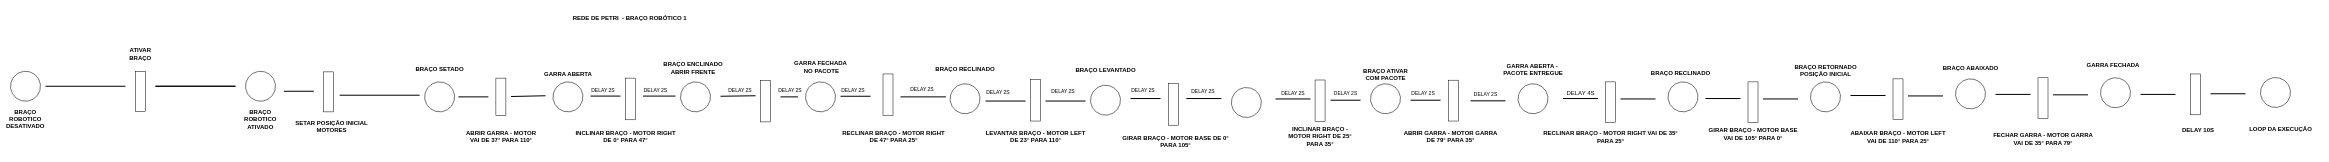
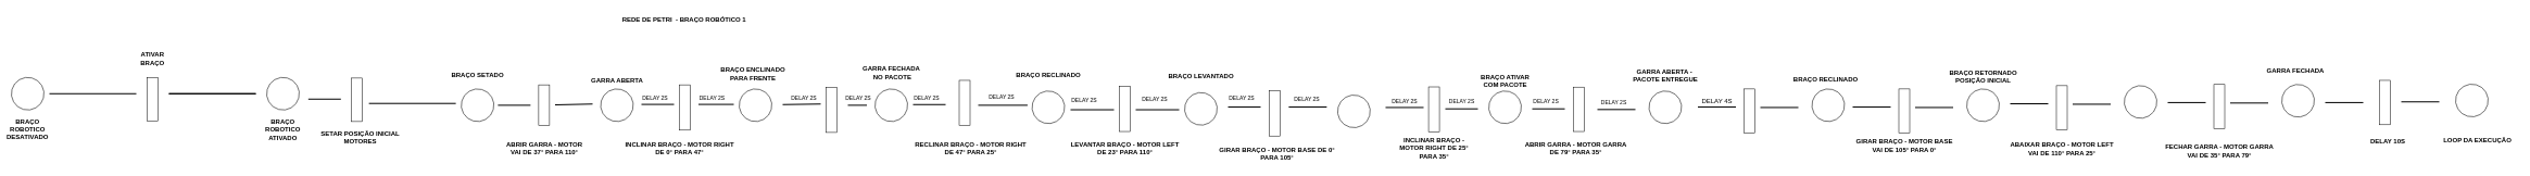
- <mxCell id="26" value="&lt;b&gt;BRAÇO ENCLINADO&lt;br&gt;ABRIR FRENTE&lt;/b&gt;" style="text;html=1;align=center;verticalAlign=middle;resizable=0;points=[];autosize=1;strokeColor=none;fillColor=none;" parent="1" vertex="1"><mxGeometry x="1315" y="115" width="140" height="40" as="geometry" /></mxCell>
+ <mxCell id="26" value="&lt;b&gt;BRAÇO ENCLINADO&lt;br&gt;PARA FRENTE&lt;/b&gt;" style="text;html=1;align=center;verticalAlign=middle;resizable=0;points=[];autosize=1;strokeColor=none;fillColor=none;" parent="1" vertex="1"><mxGeometry x="1315" y="115" width="140" height="40" as="geometry" /></mxCell>
- <mxCell id="79" value="&lt;b&gt;BRAÇO ABAIXADO&lt;br&gt;&lt;/b&gt;" style="text;html=1;align=center;verticalAlign=middle;resizable=0;points=[];autosize=1;strokeColor=none;fillColor=none;" parent="1" vertex="1"><mxGeometry x="3875" y="120" width="130" height="30" as="geometry" /></mxCell>
- <mxCell id="59" value="&lt;b&gt;RECLINAR BRAÇO - MOTOR RIGHT VAI DE 35°&lt;br&gt;PARA 25°&lt;br&gt;&lt;/b&gt;" style="text;html=1;align=center;verticalAlign=middle;resizable=0;points=[];autosize=1;strokeColor=none;fillColor=none;" parent="1" vertex="1"><mxGeometry x="3075" y="253.25" width="290" height="40" as="geometry" /></mxCell>
